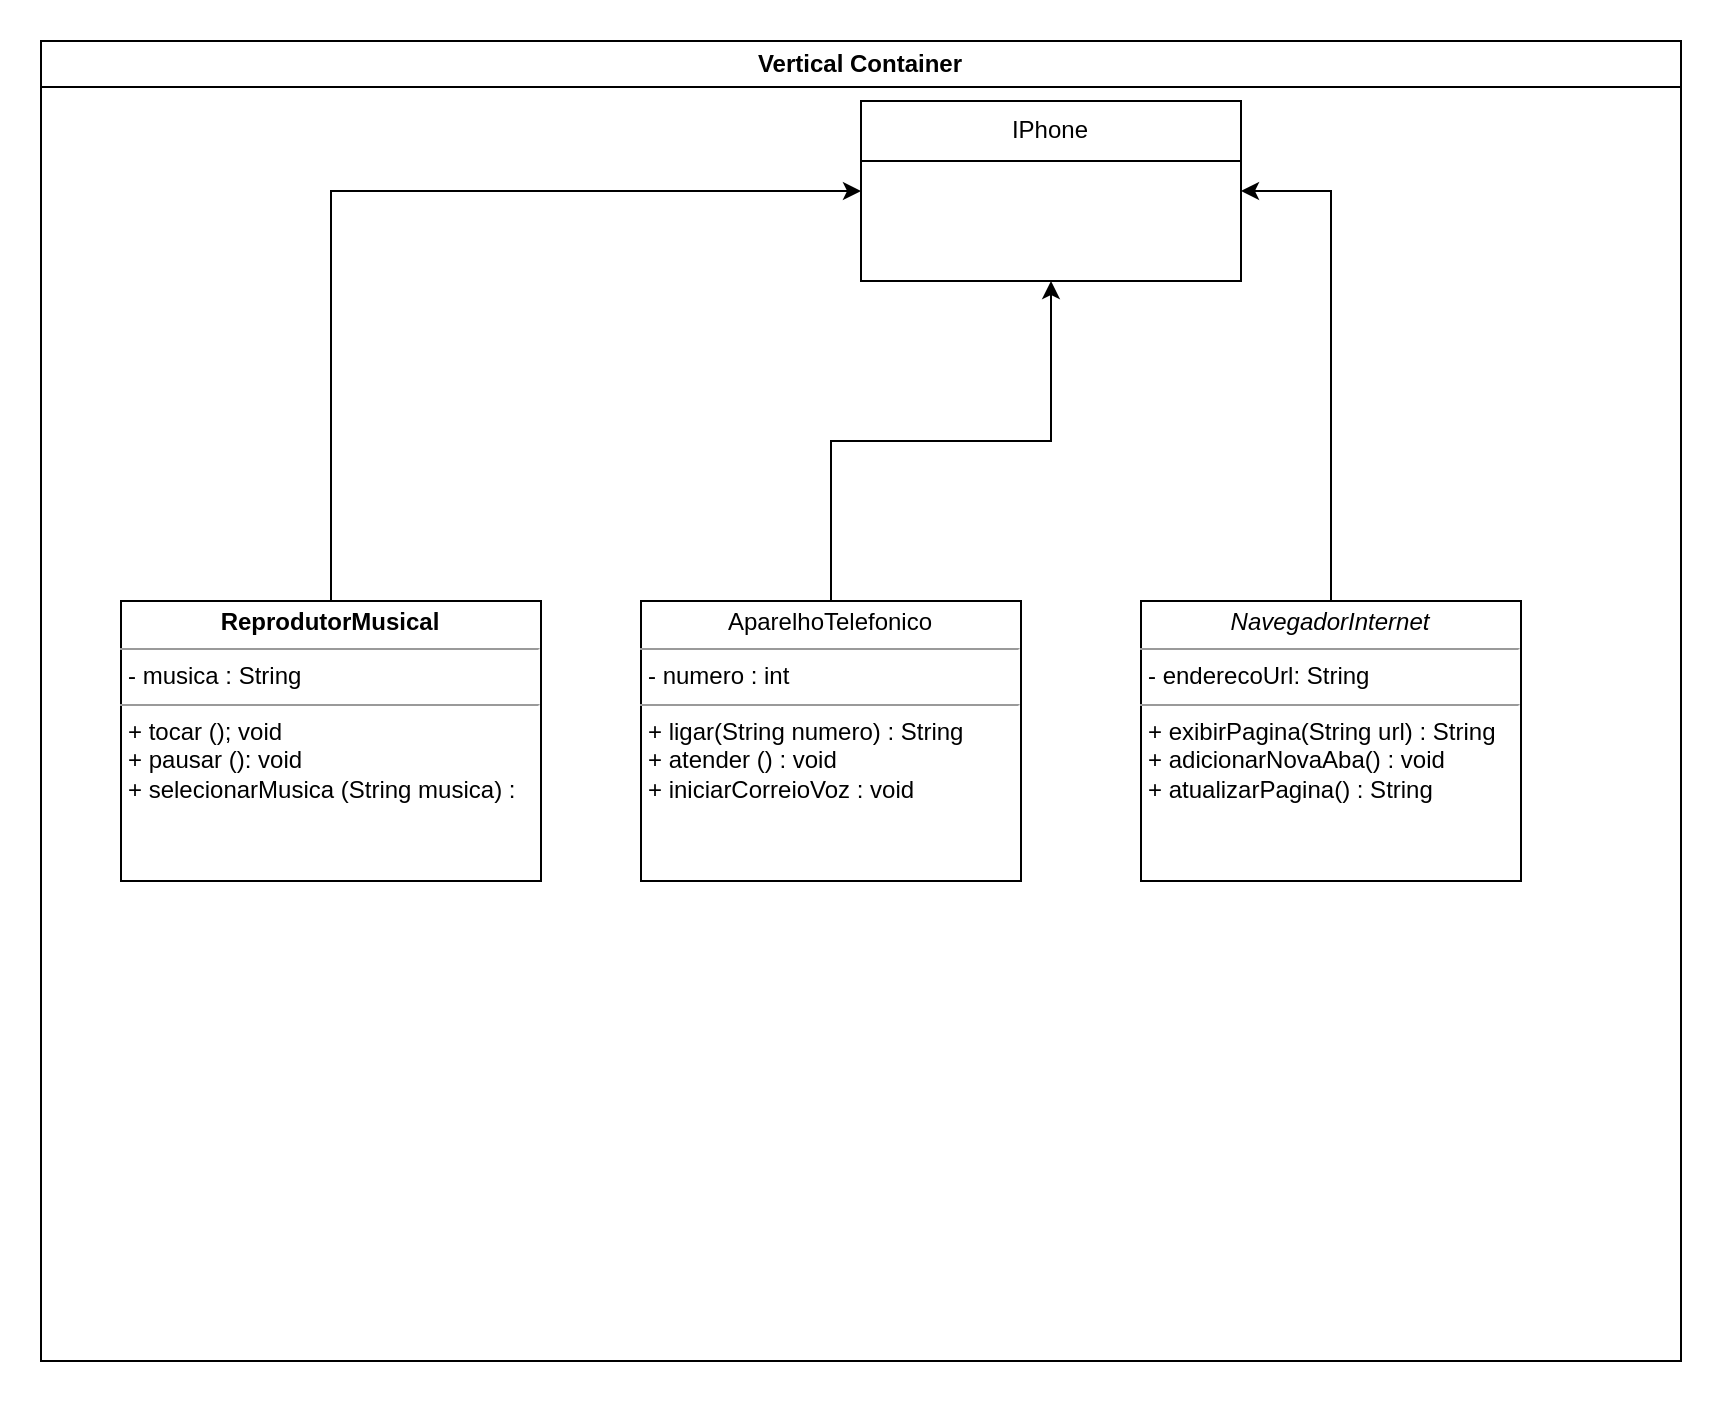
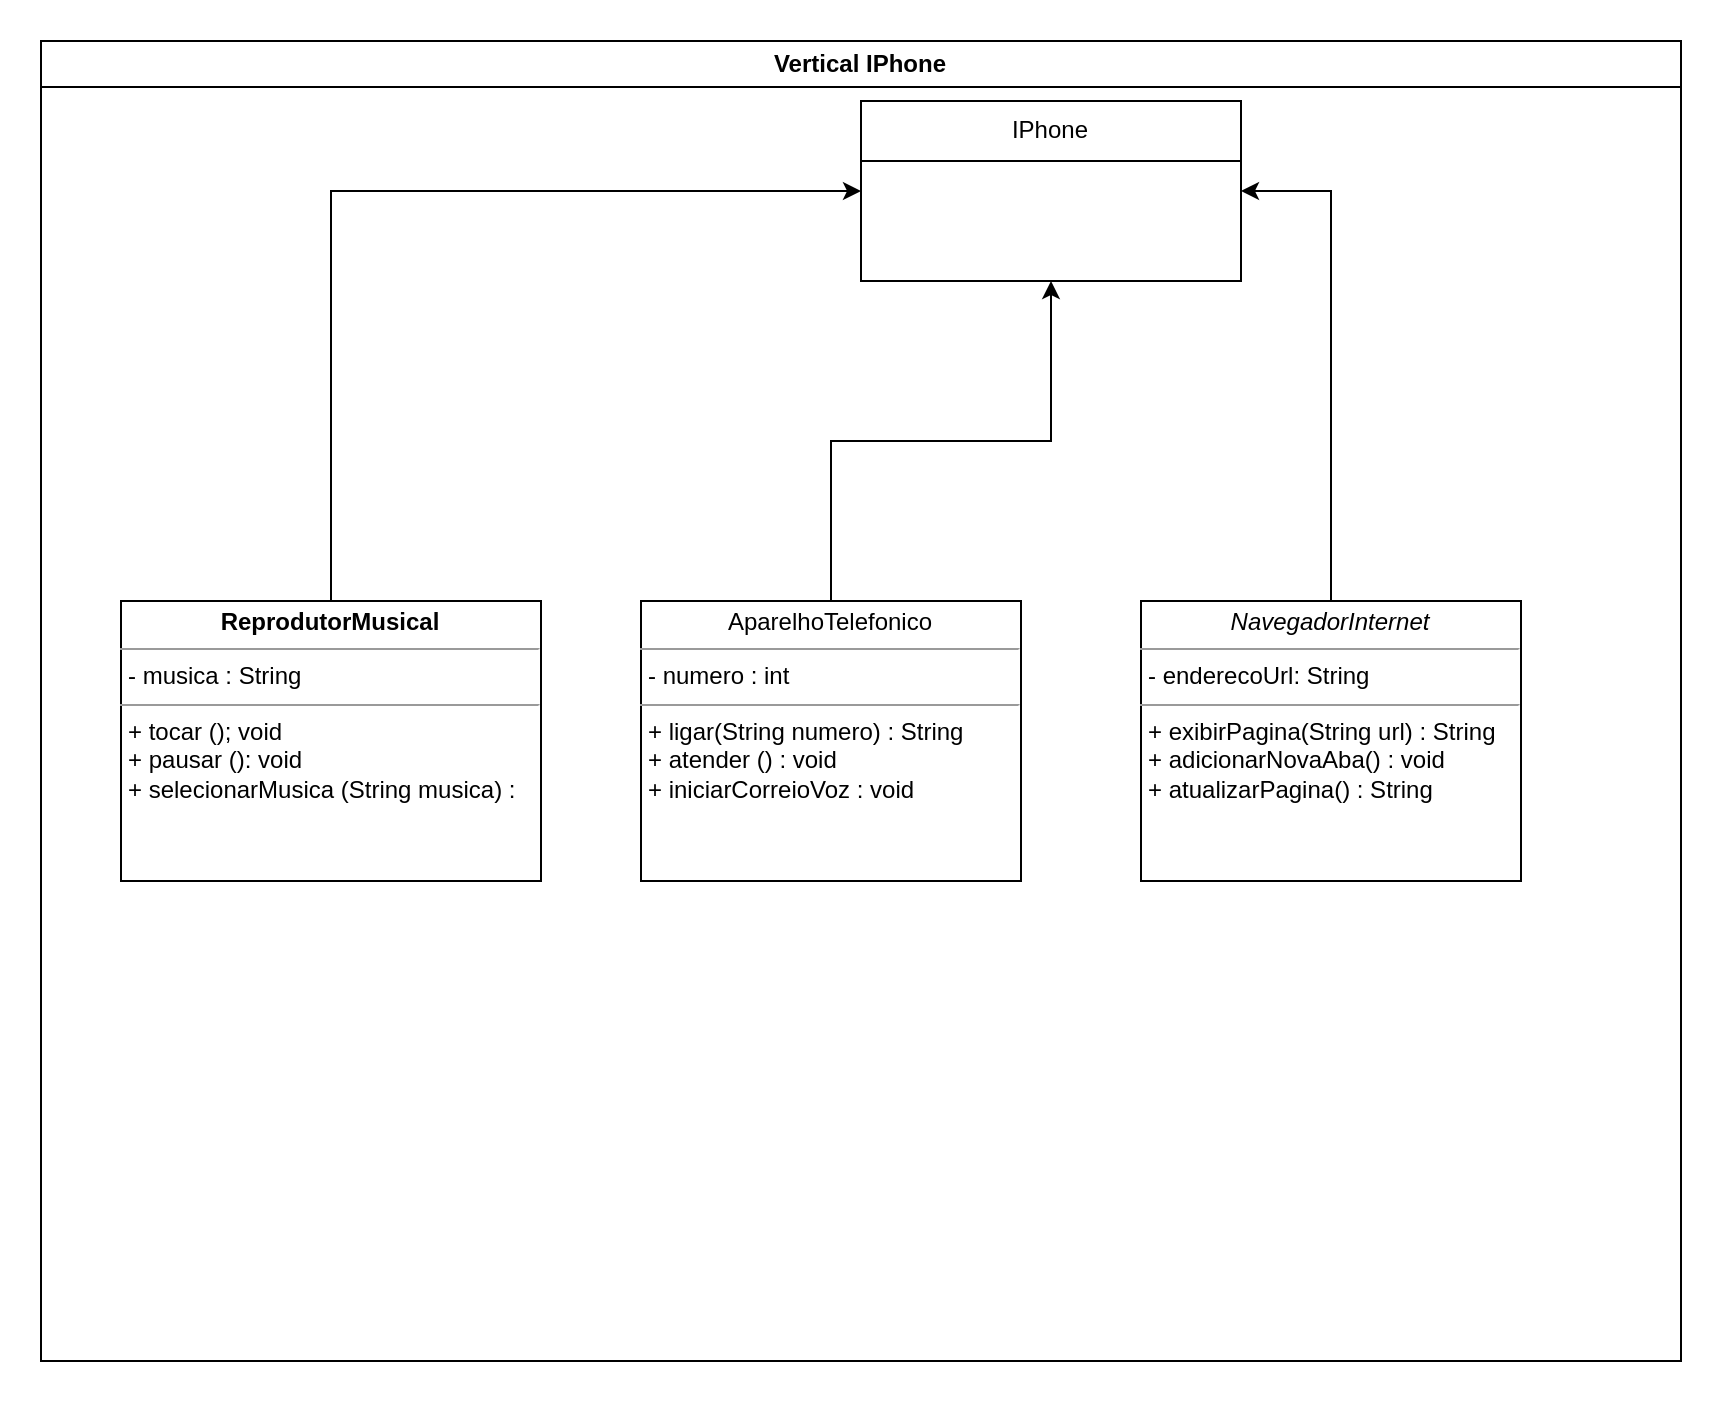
- <mxCell id="10" value="Vertical Container" style="swimlane;whiteSpace=wrap;html=1;" vertex="1" parent="1"><mxGeometry x="20" y="20" width="820" height="660" as="geometry" /></mxCell>
+ <mxCell id="10" value="Vertical IPhone" style="swimlane;whiteSpace=wrap;html=1;" vertex="1" parent="1"><mxGeometry x="20" y="20" width="820" height="660" as="geometry" /></mxCell>
